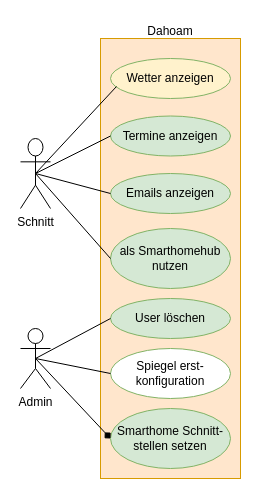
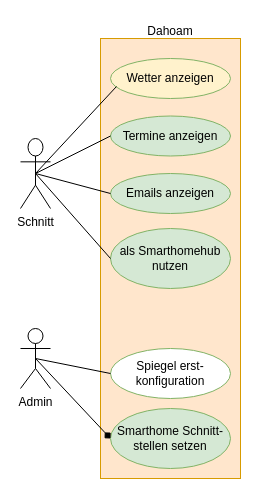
- <mxCell id="13" value="User löschen" style="ellipse;whiteSpace=wrap;html=1;fillColor=#d5e8d4;strokeColor=#82b366;" vertex="1" parent="1"><mxGeometry x="110" y="298" width="120" height="40" as="geometry" /></mxCell>
- <mxCell id="17" value="" style="endArrow=none;html=1;entryX=0;entryY=0.5;entryDx=0;entryDy=0;exitX=0.5;exitY=0.5;exitDx=0;exitDy=0;exitPerimeter=0;" edge="1" parent="1" source="16" target="13"><mxGeometry width="50" height="50" relative="1" as="geometry"><mxPoint x="60" y="328" as="sourcePoint" /><mxPoint x="60" y="578" as="targetPoint" /></mxGeometry></mxCell>
